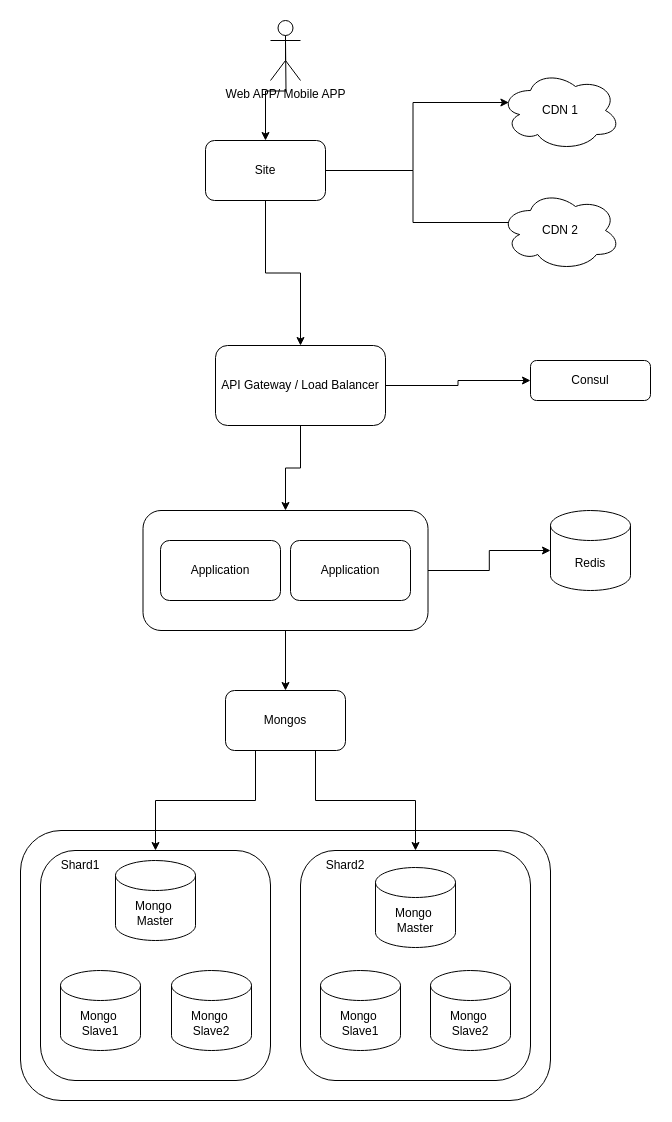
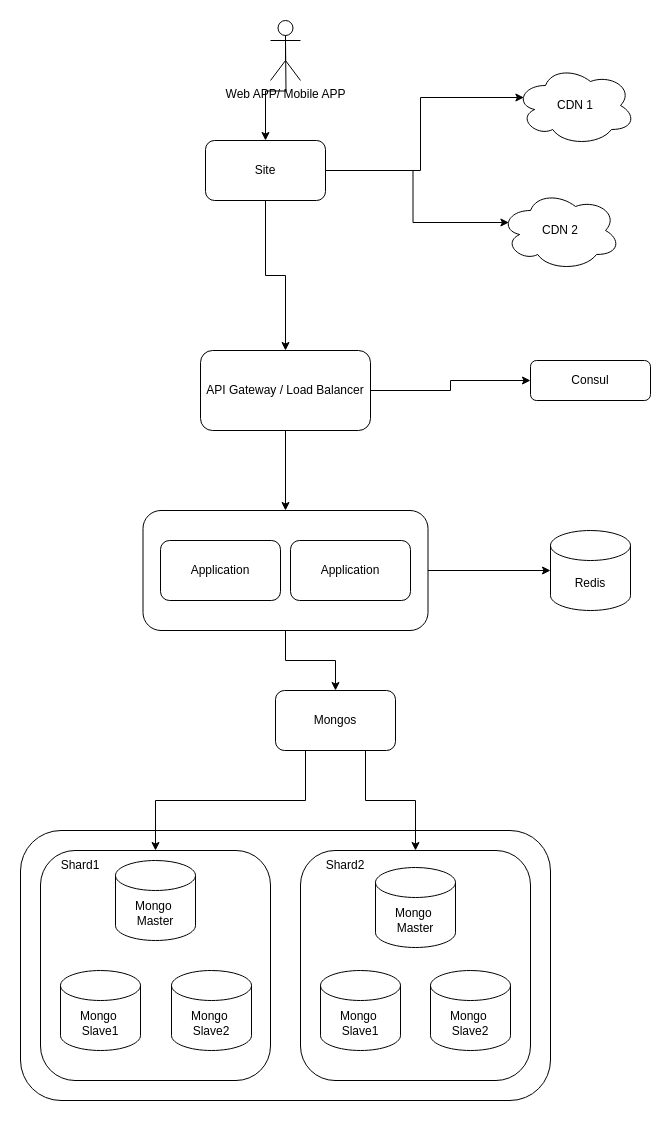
- <mxCell id="30" value="CDN 1" style="ellipse;shape=cloud;whiteSpace=wrap;html=1;" parent="1" vertex="1"><mxGeometry x="500" y="70" width="120" height="80" as="geometry" /></mxCell>
+ <mxCell id="30" value="CDN 1" style="ellipse;shape=cloud;whiteSpace=wrap;html=1;" parent="1" vertex="1"><mxGeometry x="515" y="65" width="120" height="80" as="geometry" /></mxCell>
- <mxCell id="33" style="edgeStyle=orthogonalEdgeStyle;rounded=0;orthogonalLoop=1;jettySize=auto;html=1;exitX=1;exitY=0.5;exitDx=0;exitDy=0;entryX=0.07;entryY=0.4;entryDx=0;entryDy=0;entryPerimeter=0;endArrow=none;" parent="1" source="27" target="31" edge="1"><mxGeometry relative="1" as="geometry" /></mxCell>
+ <mxCell id="33" style="edgeStyle=orthogonalEdgeStyle;rounded=0;orthogonalLoop=1;jettySize=auto;html=1;exitX=1;exitY=0.5;exitDx=0;exitDy=0;entryX=0.07;entryY=0.4;entryDx=0;entryDy=0;entryPerimeter=0;" parent="1" source="27" target="31" edge="1"><mxGeometry relative="1" as="geometry" /></mxCell>
- <mxCell id="6" value="API Gateway / Load Balancer" style="rounded=1;whiteSpace=wrap;html=1;" parent="1" vertex="1"><mxGeometry x="215" y="345" width="170" height="80" as="geometry" /></mxCell>
+ <mxCell id="6" value="API Gateway / Load Balancer" style="rounded=1;whiteSpace=wrap;html=1;" parent="1" vertex="1"><mxGeometry x="200" y="350" width="170" height="80" as="geometry" /></mxCell>
- <mxCell id="13" value="Redis" style="shape=cylinder3;whiteSpace=wrap;html=1;boundedLbl=1;backgroundOutline=1;size=15;" parent="1" vertex="1"><mxGeometry x="550" y="510" width="80" height="80" as="geometry" /></mxCell>
+ <mxCell id="13" value="Redis" style="shape=cylinder3;whiteSpace=wrap;html=1;boundedLbl=1;backgroundOutline=1;size=15;" parent="1" vertex="1"><mxGeometry x="550" y="530" width="80" height="80" as="geometry" /></mxCell>
- <mxCell id="22" value="Mongos" style="rounded=1;whiteSpace=wrap;html=1;" parent="1" vertex="1"><mxGeometry x="225" y="690" width="120" height="60" as="geometry" /></mxCell>
+ <mxCell id="22" value="Mongos" style="rounded=1;whiteSpace=wrap;html=1;" parent="1" vertex="1"><mxGeometry x="275" y="690" width="120" height="60" as="geometry" /></mxCell>
